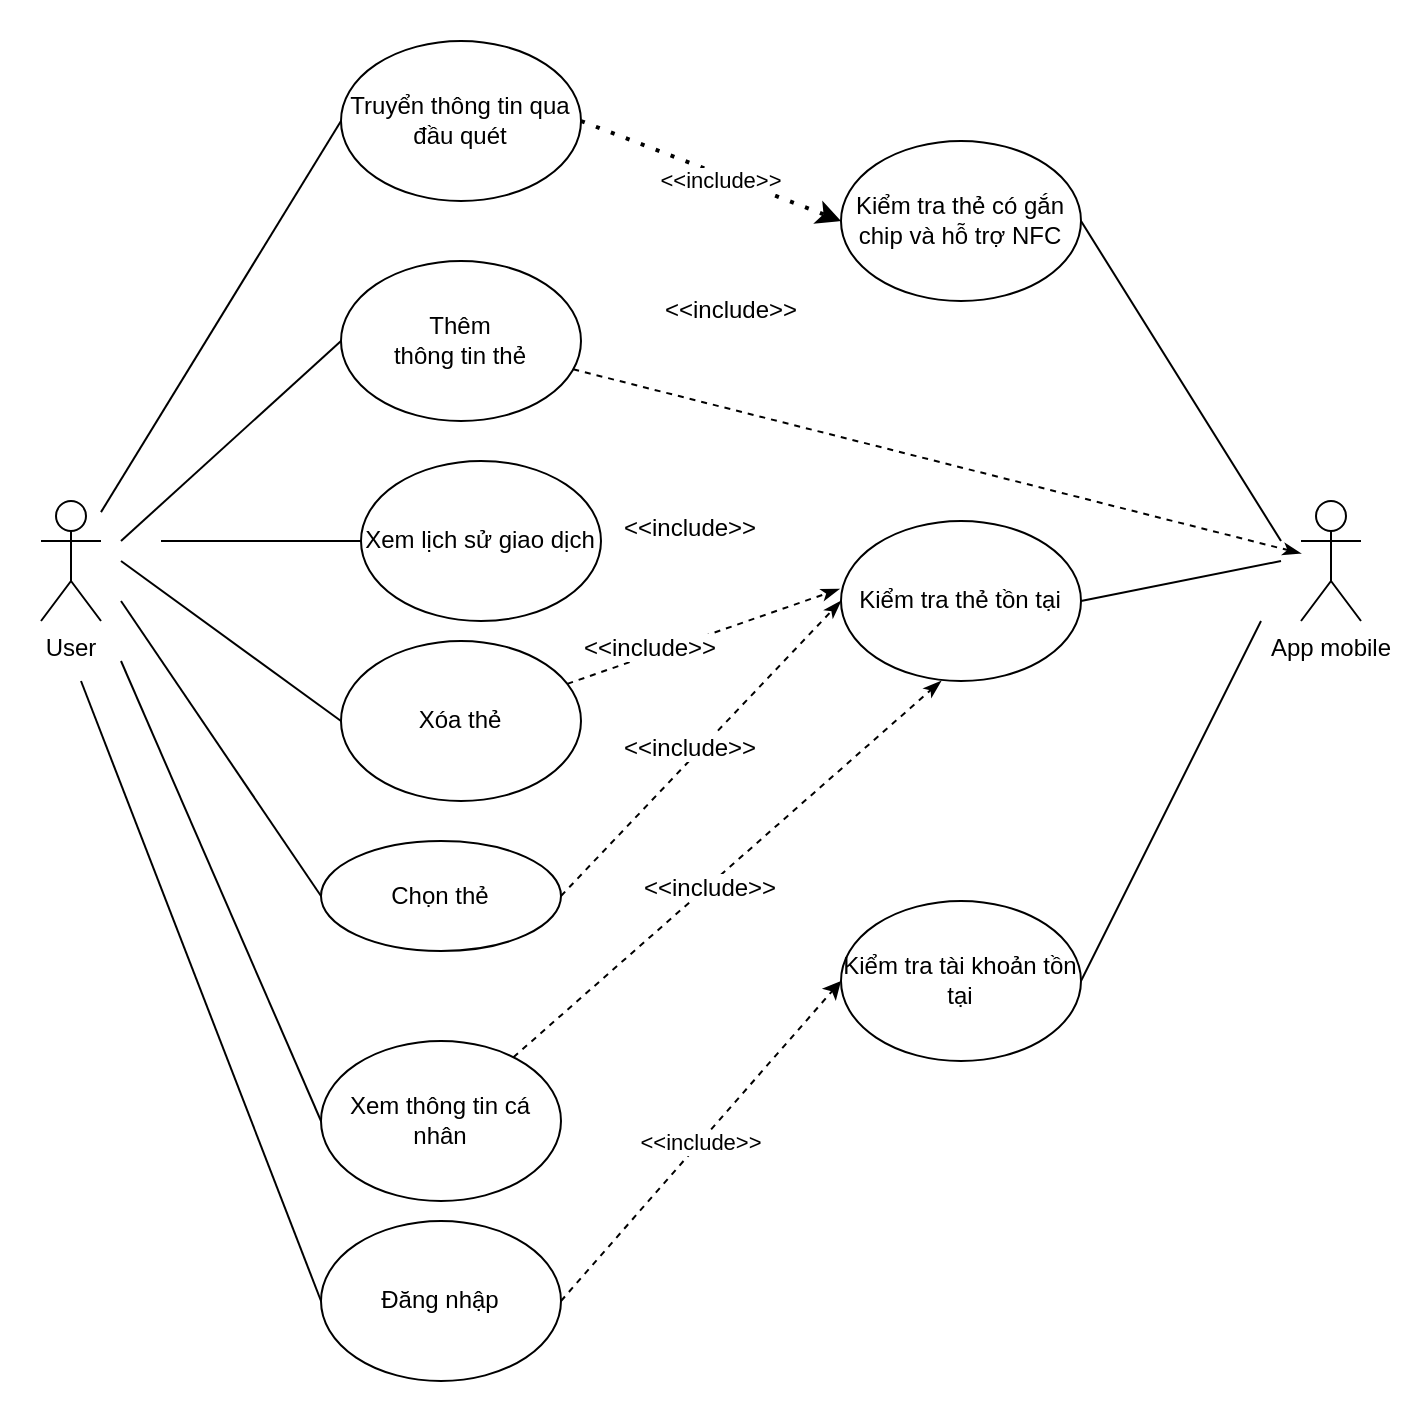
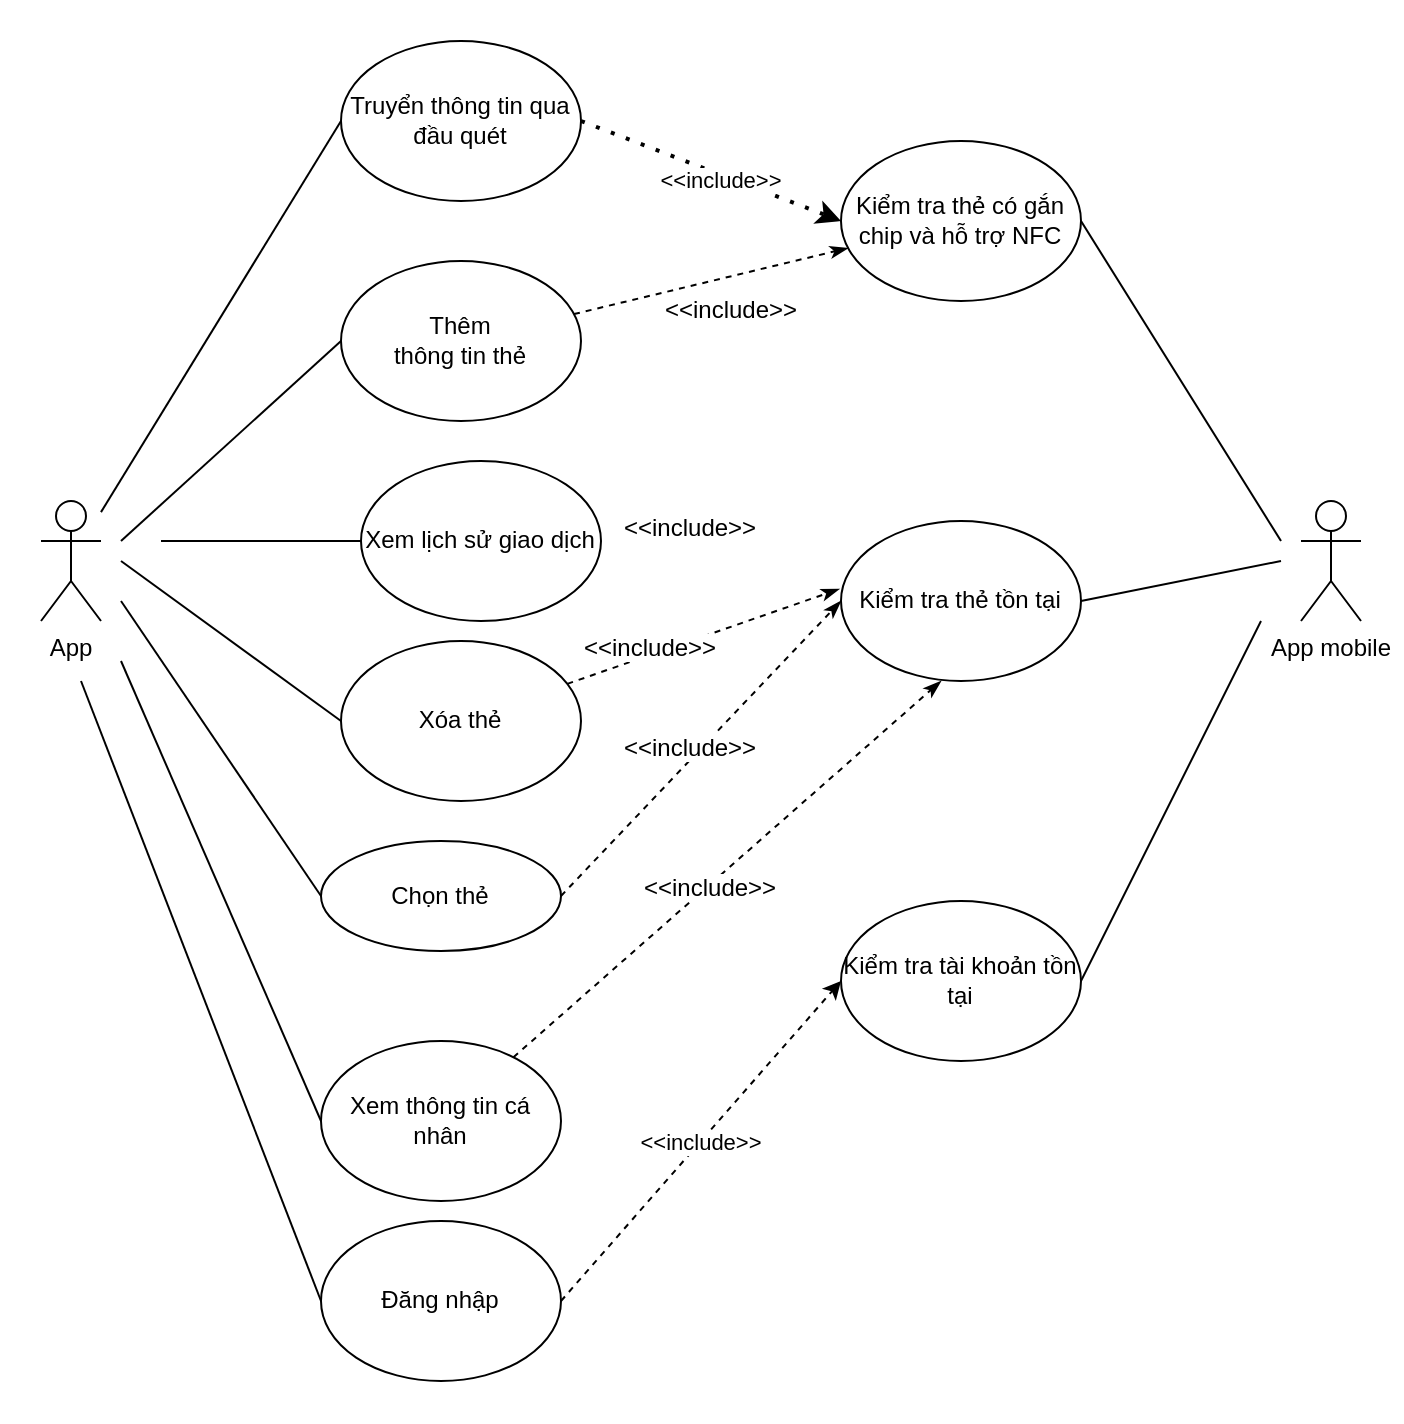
- <mxCell id="3" style="rounded=0;orthogonalLoop=1;jettySize=auto;html=1;dashed=1;endArrow=classicThin;endFill=1;" edge="1" parent="1" source="4" target="11"><mxGeometry relative="1" as="geometry"><mxPoint x="410" y="130" as="targetPoint" /></mxGeometry></mxCell>
+ <mxCell id="3" style="rounded=0;orthogonalLoop=1;jettySize=auto;html=1;dashed=1;endArrow=classicThin;endFill=1;" edge="1" parent="1" source="4" target="22"><mxGeometry relative="1" as="geometry"><mxPoint x="410" y="130" as="targetPoint" /></mxGeometry></mxCell>
- <mxCell id="2" value="User" style="shape=umlActor;verticalLabelPosition=bottom;verticalAlign=top;html=1;outlineConnect=0;" vertex="1" parent="1"><mxGeometry x="20" y="250" width="30" height="60" as="geometry" /></mxCell>
+ <mxCell id="2" value="App" style="shape=umlActor;verticalLabelPosition=bottom;verticalAlign=top;html=1;outlineConnect=0;" vertex="1" parent="1"><mxGeometry x="20" y="250" width="30" height="60" as="geometry" /></mxCell>
